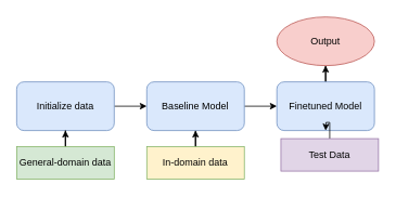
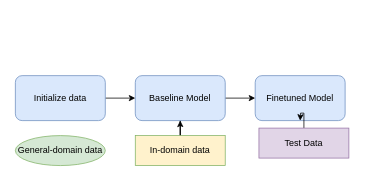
- <mxCell id="14" value="Output" style="ellipse;whiteSpace=wrap;html=1;fillColor=#f8cecc;strokeColor=#b85450;rounded=1;" vertex="1" parent="1"><mxGeometry x="340" y="20" width="120" height="60" as="geometry" /></mxCell>
- <mxCell id="10" value="" style="edgeStyle=orthogonalEdgeStyle;rounded=0;orthogonalLoop=1;jettySize=auto;html=1;" edge="1" parent="1" source="11" target="14"><mxGeometry relative="1" as="geometry" /></mxCell>
- <mxCell id="4" value="" style="edgeStyle=orthogonalEdgeStyle;rounded=0;orthogonalLoop=1;jettySize=auto;html=1;" edge="1" parent="1" source="5" target="3"><mxGeometry relative="1" as="geometry" /></mxCell>
- <mxCell id="5" value="General-domain data" style="rounded=0;whiteSpace=wrap;html=1;fillColor=#d5e8d4;strokeColor=#82b366;" vertex="1" parent="1"><mxGeometry x="20" y="180" width="120" height="40" as="geometry" /></mxCell>
+ <mxCell id="5" value="General-domain data" style="ellipse;whiteSpace=wrap;html=1;fillColor=#d5e8d4;strokeColor=#82b366;" vertex="1" parent="1"><mxGeometry x="20" y="180" width="120" height="40" as="geometry" /></mxCell>
